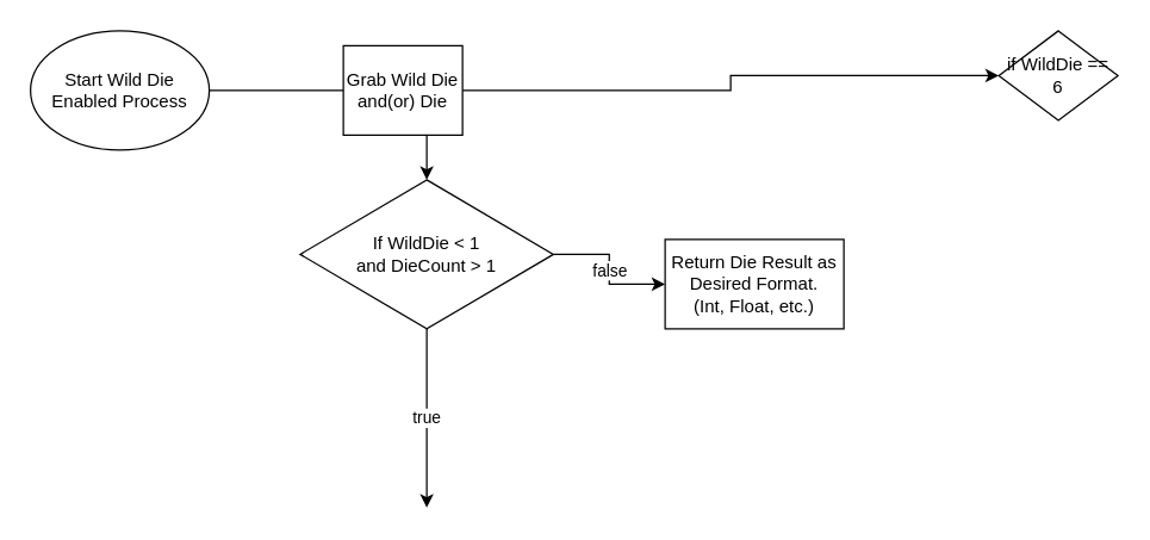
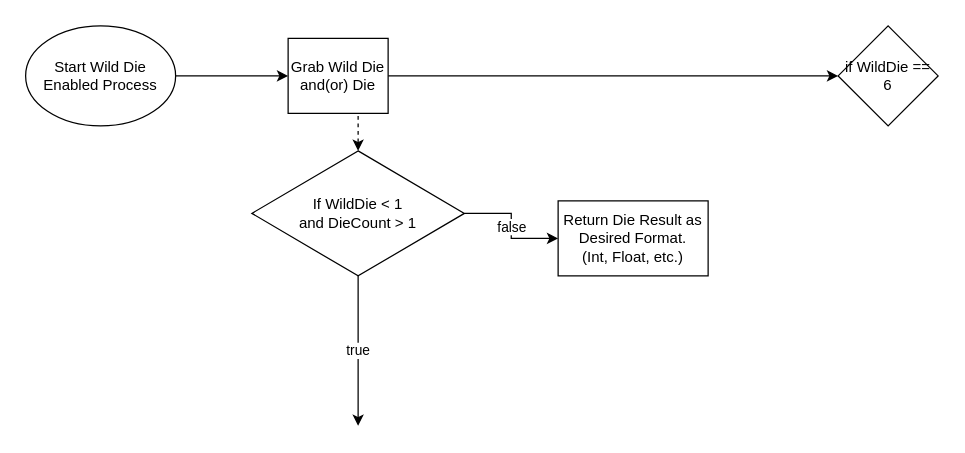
- <mxCell id="4" value="if WildDie == 6" style="rhombus;whiteSpace=wrap;html=1;" vertex="1" parent="1"><mxGeometry x="670" y="20" width="80" height="60" as="geometry" /></mxCell>
+ <mxCell id="4" value="if WildDie == 6" style="rhombus;whiteSpace=wrap;html=1;" vertex="1" parent="1"><mxGeometry x="670" y="20" width="80" height="80" as="geometry" /></mxCell>
- <mxCell id="2" style="edgeStyle=orthogonalEdgeStyle;rounded=0;orthogonalLoop=1;jettySize=auto;html=1;exitX=1;exitY=0.5;exitDx=0;exitDy=0;endArrow=none;" edge="1" parent="1" source="3" target="7"><mxGeometry relative="1" as="geometry"><mxPoint x="220" y="60" as="targetPoint" /></mxGeometry></mxCell>
+ <mxCell id="2" style="edgeStyle=orthogonalEdgeStyle;rounded=0;orthogonalLoop=1;jettySize=auto;html=1;exitX=1;exitY=0.5;exitDx=0;exitDy=0;" edge="1" parent="1" source="3" target="7"><mxGeometry relative="1" as="geometry"><mxPoint x="220" y="60" as="targetPoint" /></mxGeometry></mxCell>
- <mxCell id="5" style="edgeStyle=orthogonalEdgeStyle;rounded=0;orthogonalLoop=1;jettySize=auto;html=1;exitX=0.5;exitY=1;exitDx=0;exitDy=0;entryX=0.5;entryY=0;entryDx=0;entryDy=0;" edge="1" parent="1" source="7" target="10"><mxGeometry relative="1" as="geometry" /></mxCell>
+ <mxCell id="5" style="edgeStyle=orthogonalEdgeStyle;rounded=0;orthogonalLoop=1;jettySize=auto;html=1;exitX=0.5;exitY=1;exitDx=0;exitDy=0;entryX=0.5;entryY=0;entryDx=0;entryDy=0;dashed=1;" edge="1" parent="1" source="7" target="10"><mxGeometry relative="1" as="geometry" /></mxCell>
